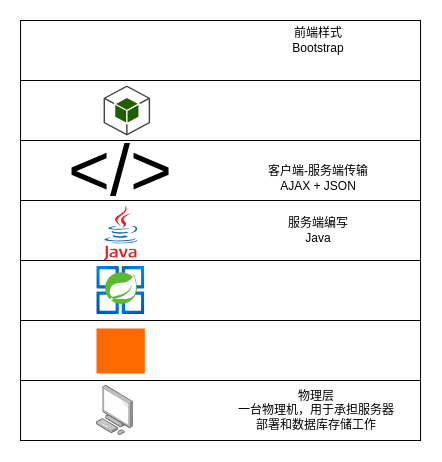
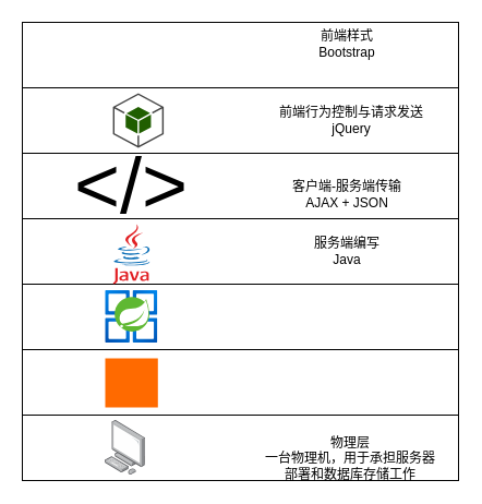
+ <mxCell id="17" value="前端行为控制与请求发送&lt;div&gt;jQuery&lt;/div&gt;" style="text;html=1;align=center;verticalAlign=middle;whiteSpace=wrap;rounded=0;" vertex="1" parent="1"><mxGeometry x="240" y="95" width="164" height="30" as="geometry" /></mxCell>
- <mxCell id="3" value="物理层&lt;div&gt;一台物理机，用于承担服务器部署和数据库存储工作&lt;/div&gt;" style="text;html=1;align=center;verticalAlign=middle;whiteSpace=wrap;rounded=0;" vertex="1" parent="1"><mxGeometry x="236" y="395" width="160" height="30" as="geometry" /></mxCell>
+ <mxCell id="3" value="物理层&lt;div&gt;一台物理机，用于承担服务器部署和数据库存储工作&lt;/div&gt;" style="text;html=1;align=center;verticalAlign=middle;whiteSpace=wrap;rounded=0;" vertex="1" parent="1"><mxGeometry x="241" y="405" width="160" height="30" as="geometry" /></mxCell>
